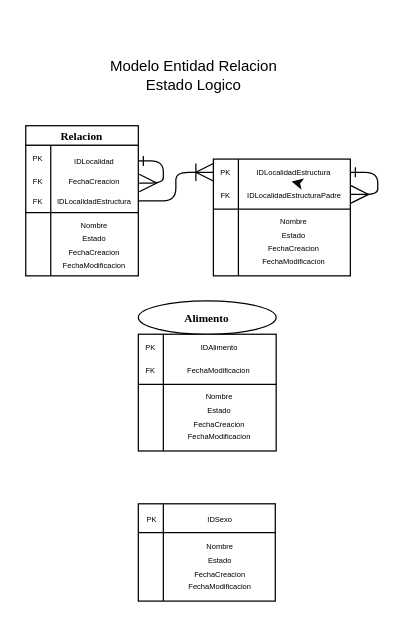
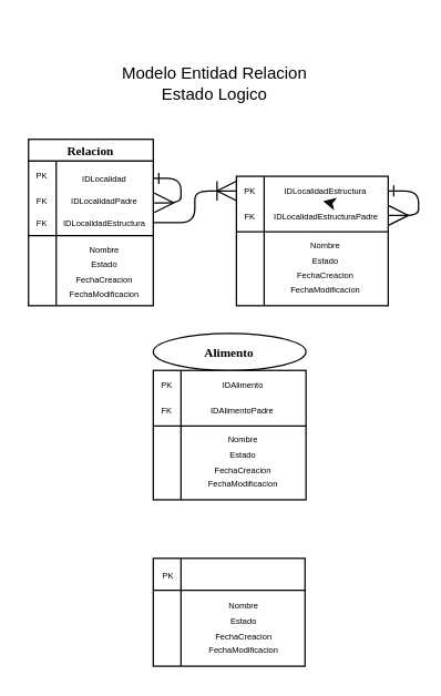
- <mxCell id="8" value="&lt;span style=&quot;font-size: 6px;&quot;&gt;FechaCreacion&lt;/span&gt;" style="text;html=1;strokeColor=none;fillColor=none;align=center;verticalAlign=middle;whiteSpace=wrap;rounded=0;shadow=0;fontSize=9;" vertex="1" parent="2"><mxGeometry y="33.33" width="70" height="21.11" as="geometry" /></mxCell>
+ <mxCell id="8" value="&lt;span style=&quot;font-size: 6px;&quot;&gt;IDLocalidadPadre&lt;/span&gt;" style="text;html=1;strokeColor=none;fillColor=none;align=center;verticalAlign=middle;whiteSpace=wrap;rounded=0;shadow=0;fontSize=9;" vertex="1" parent="2"><mxGeometry y="33.33" width="70" height="21.11" as="geometry" /></mxCell>
- <mxCell id="30" value="&lt;span style=&quot;font-size: 6px;&quot;&gt;FechaModificacion&lt;/span&gt;" style="text;html=1;strokeColor=none;fillColor=none;align=center;verticalAlign=middle;whiteSpace=wrap;rounded=0;shadow=0;fontSize=9;" vertex="1" parent="23"><mxGeometry x="19.48" y="45.18" width="90.71" height="19.44" as="geometry" /></mxCell>
+ <mxCell id="30" value="&lt;span style=&quot;font-size: 6px;&quot;&gt;IDAlimentoPadre&lt;/span&gt;" style="text;html=1;strokeColor=none;fillColor=none;align=center;verticalAlign=middle;whiteSpace=wrap;rounded=0;shadow=0;fontSize=9;" vertex="1" parent="23"><mxGeometry x="19.48" y="45.18" width="90.71" height="19.44" as="geometry" /></mxCell>
- <mxCell id="35" value="&lt;font style=&quot;font-size: 6px;&quot;&gt;IDSexo&lt;/font&gt;" style="text;html=1;strokeColor=none;fillColor=none;align=center;verticalAlign=middle;whiteSpace=wrap;rounded=0;shadow=0;fontSize=9;" vertex="1" parent="31"><mxGeometry x="22" y="23.52" width="87.483" height="21.11" as="geometry" /></mxCell>
